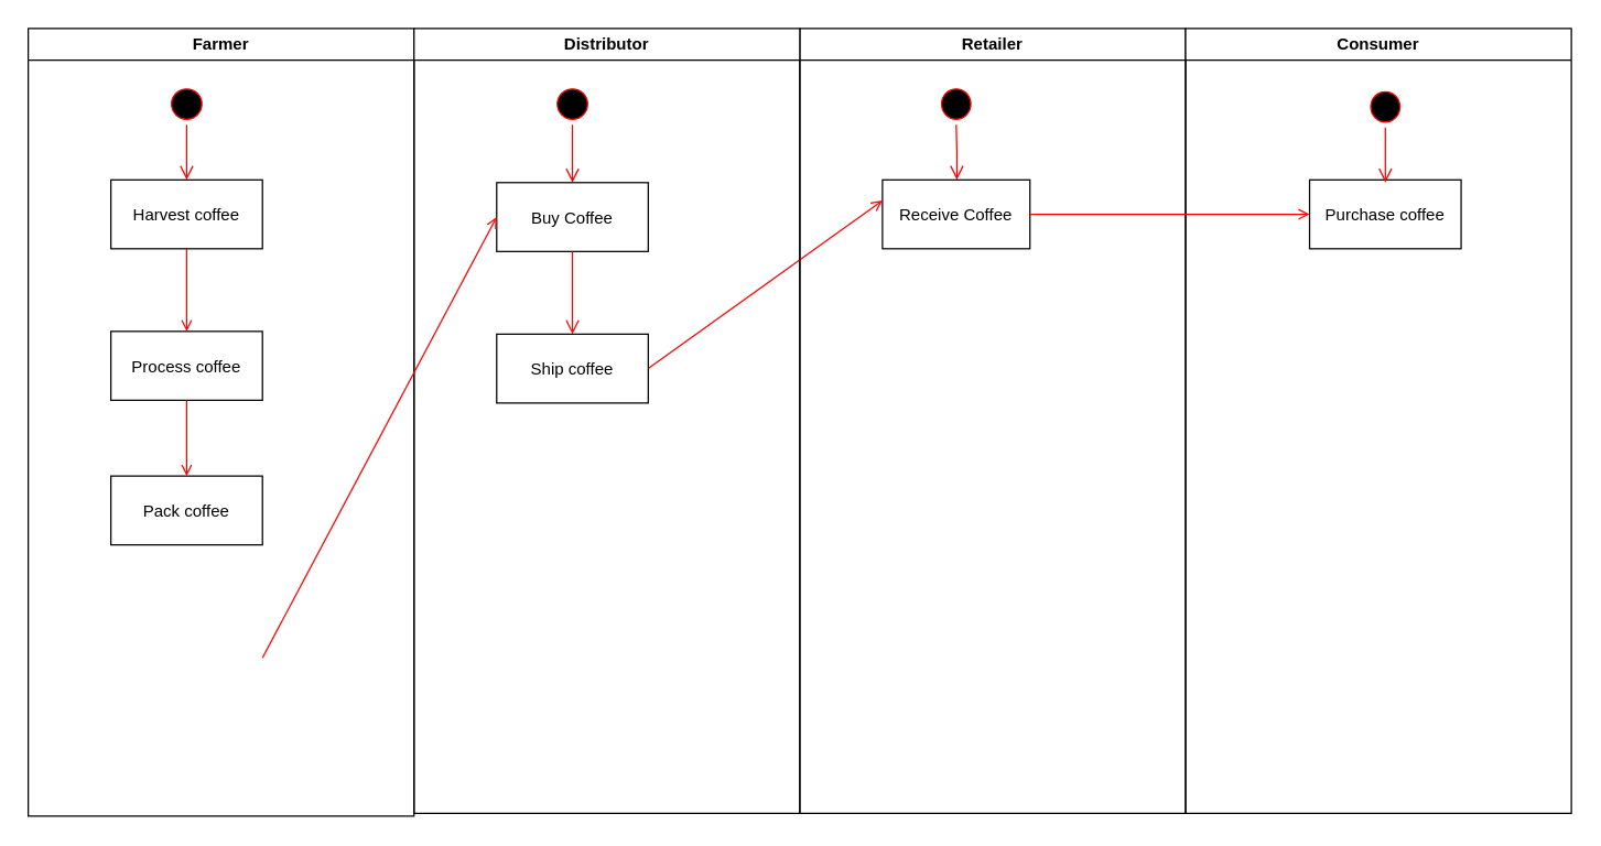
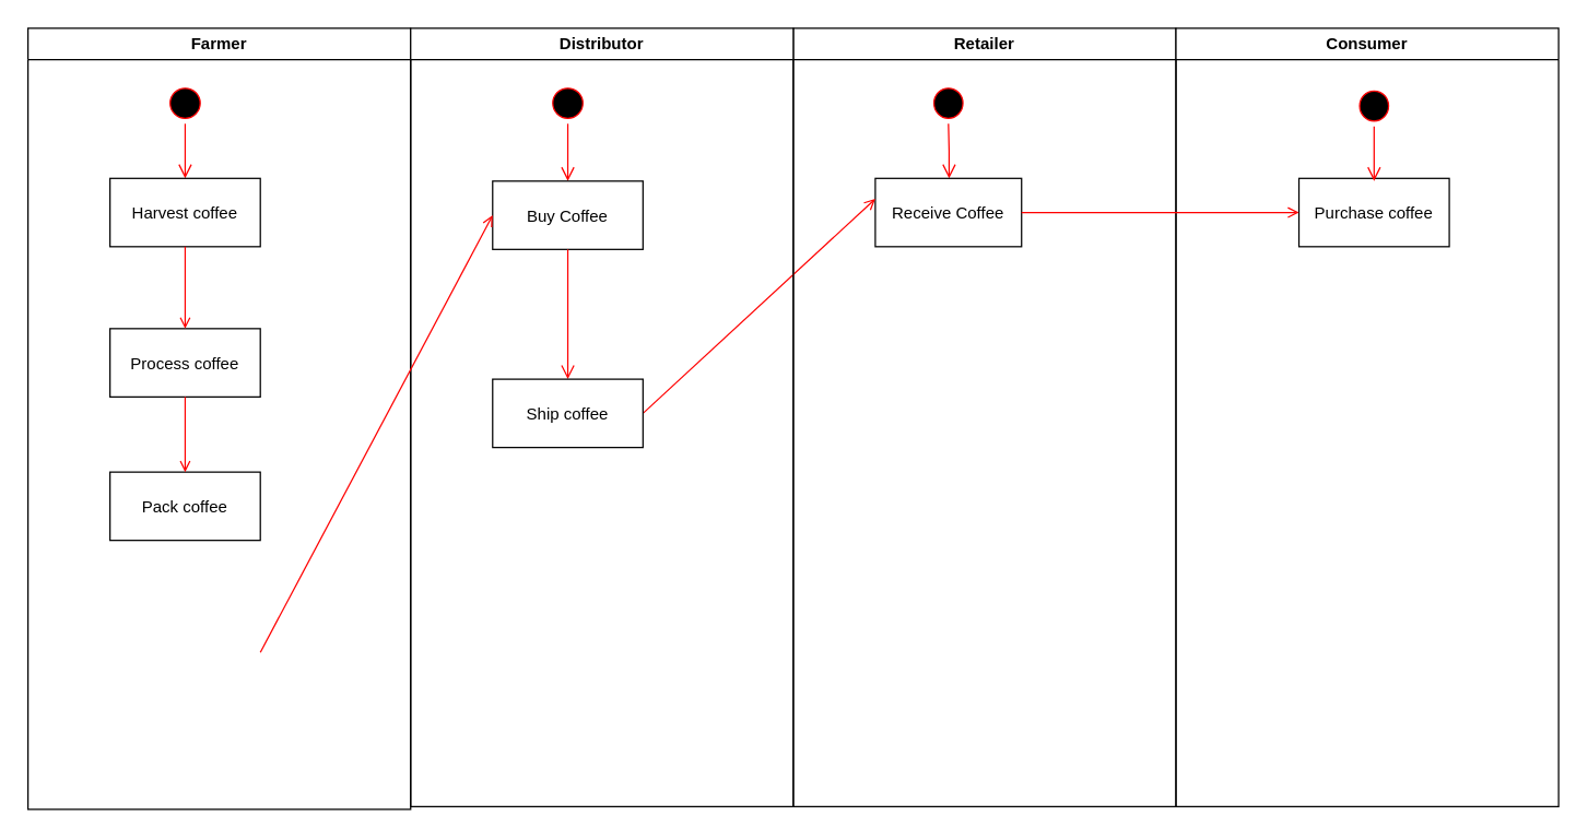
- <mxCell id="25" value="Ship coffee" style="" vertex="1" parent="19"><mxGeometry x="60" y="222" width="110" height="50" as="geometry" /></mxCell>
+ <mxCell id="25" value="Ship coffee" style="" vertex="1" parent="19"><mxGeometry x="60" y="257" width="110" height="50" as="geometry" /></mxCell>
